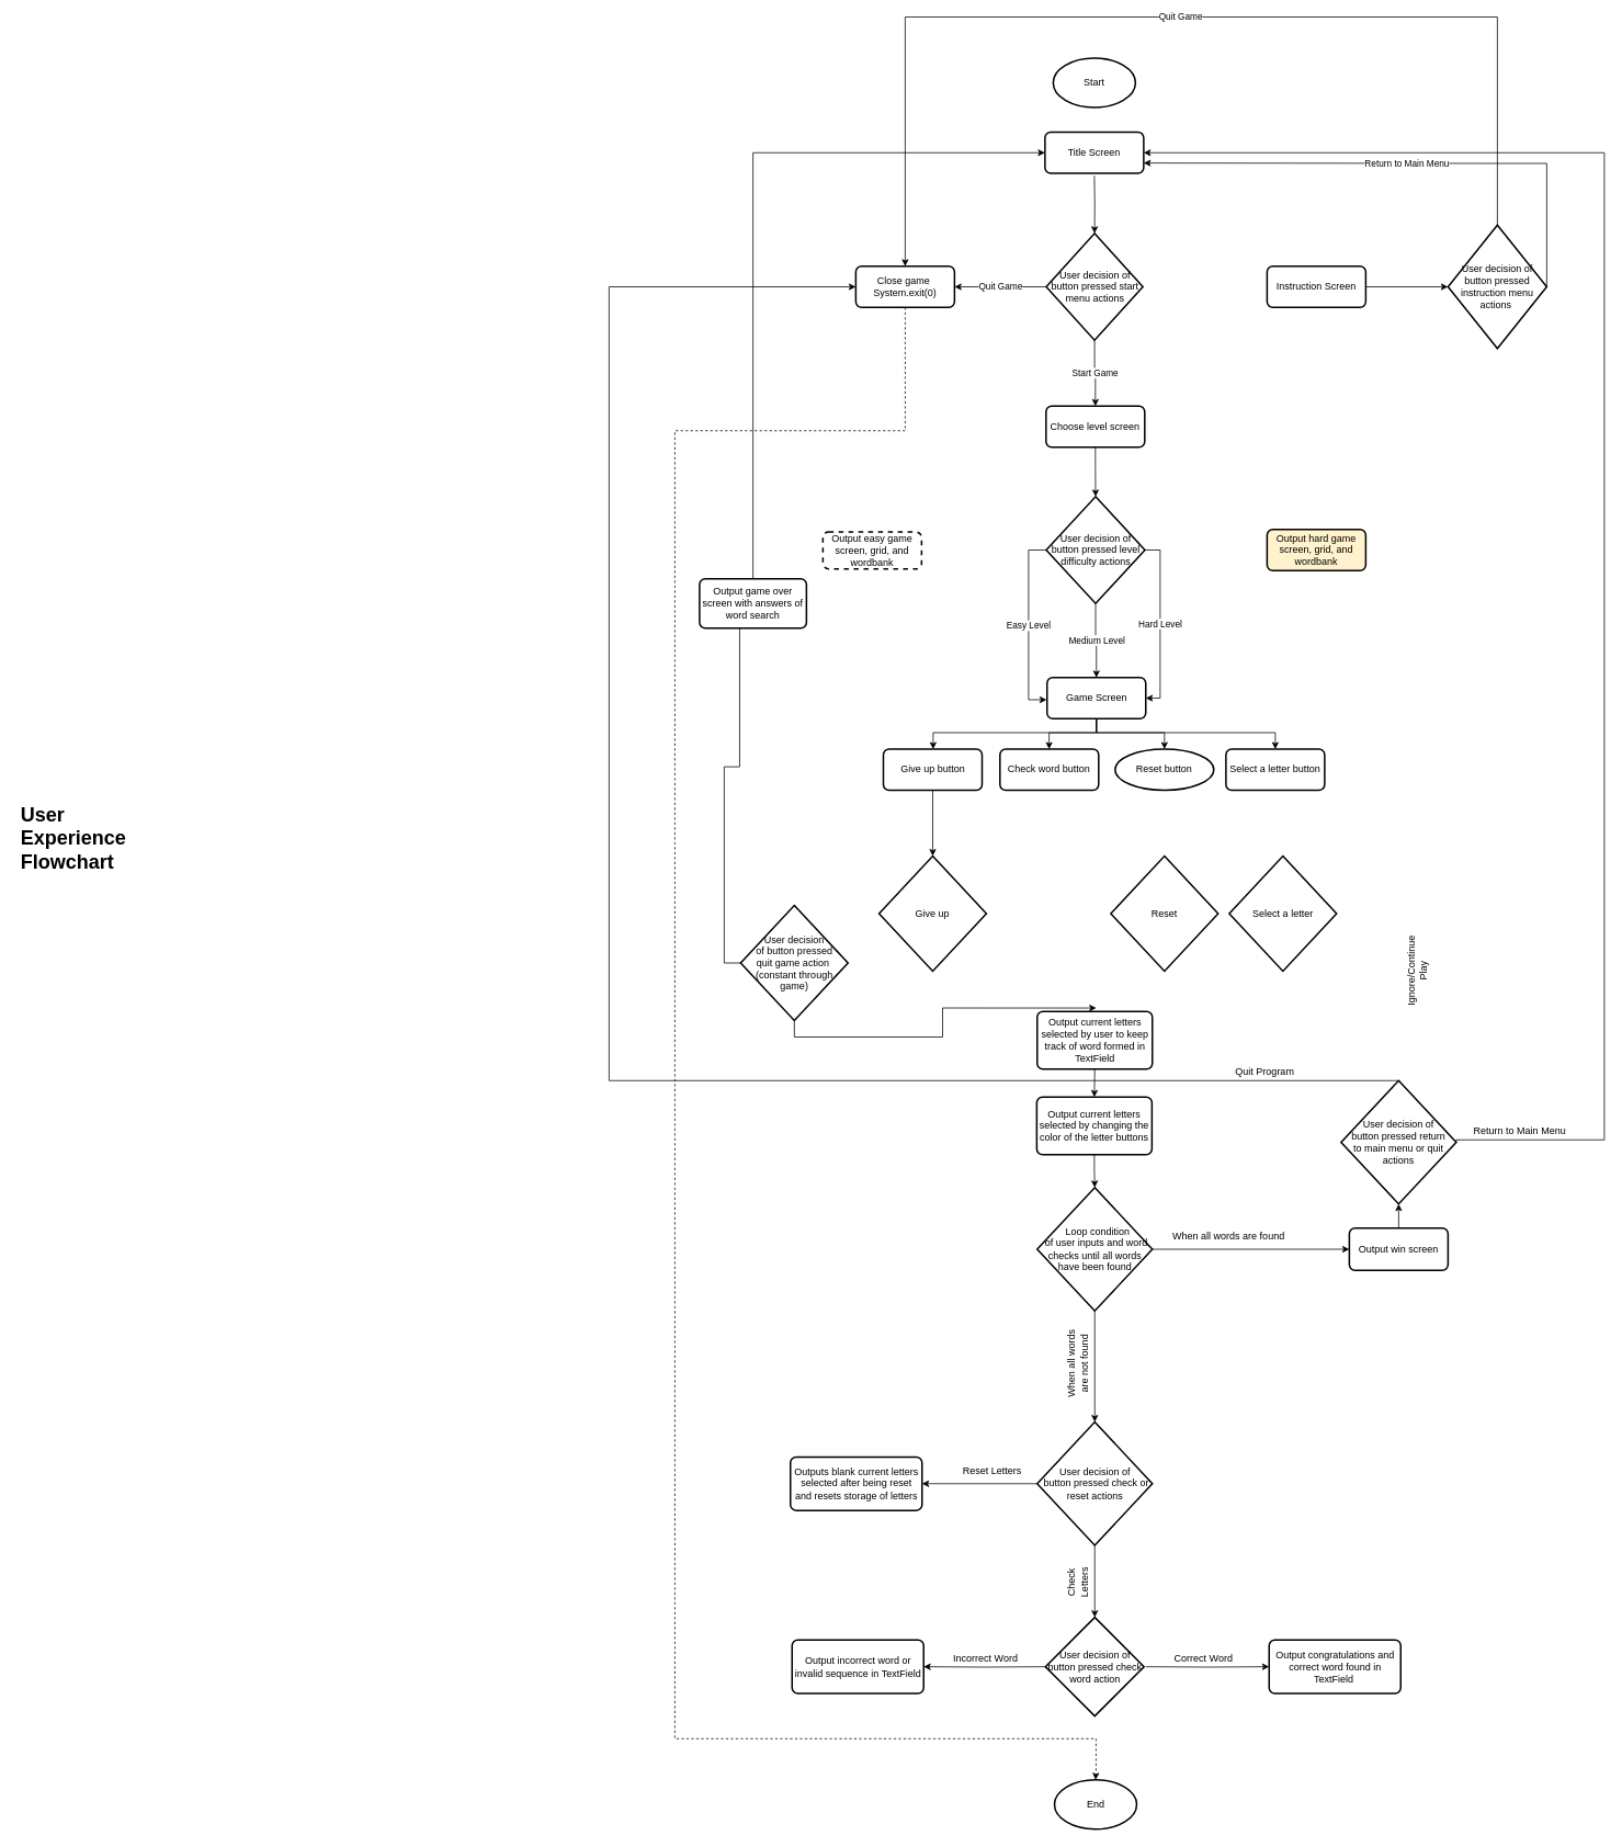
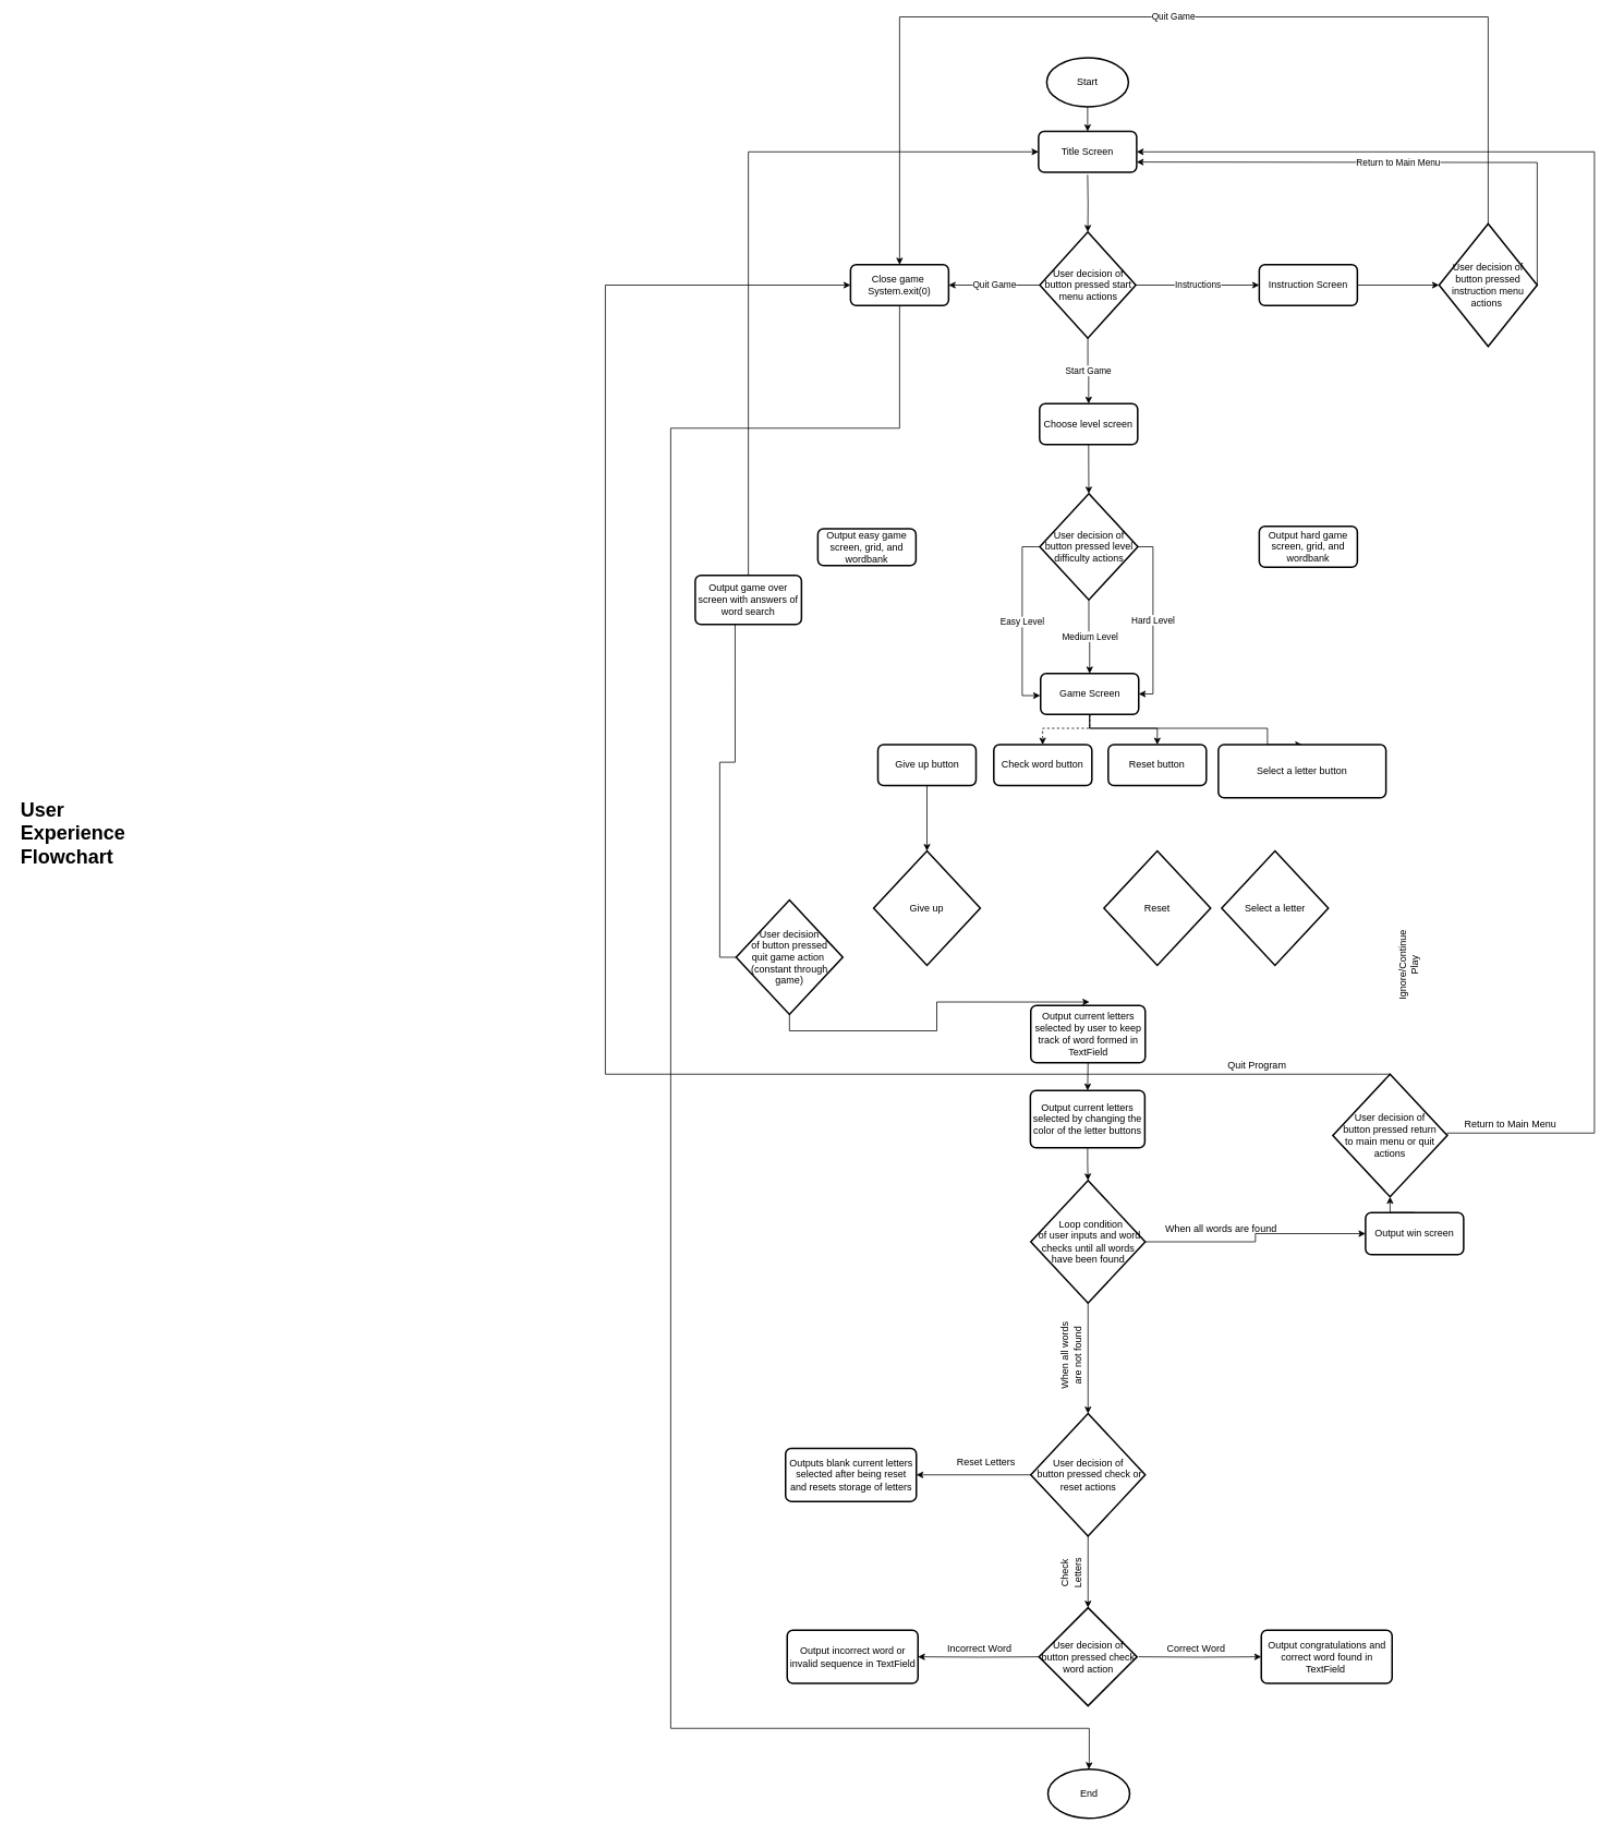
+ <mxCell id="2" style="edgeStyle=orthogonalEdgeStyle;rounded=0;orthogonalLoop=1;jettySize=auto;html=1;exitX=0.5;exitY=1;exitDx=0;exitDy=0;exitPerimeter=0;entryX=0.5;entryY=0;entryDx=0;entryDy=0;" edge="1" parent="1" source="3" target="5"><mxGeometry relative="1" as="geometry" /></mxCell>
+ <mxCell id="8" value="Instructions" style="edgeStyle=orthogonalEdgeStyle;rounded=0;orthogonalLoop=1;jettySize=auto;html=1;exitX=1;exitY=0.5;exitDx=0;exitDy=0;exitPerimeter=0;entryX=0;entryY=0.5;entryDx=0;entryDy=0;" edge="1" parent="1" source="9" target="11"><mxGeometry relative="1" as="geometry" /></mxCell>
- <mxCell id="26" value="Output hard game screen, grid, and wordbank" style="rounded=1;whiteSpace=wrap;html=1;absoluteArcSize=1;arcSize=14;strokeWidth=2;fillColor=#fff2cc;" vertex="1" parent="1"><mxGeometry x="1540" y="643" width="120" height="50" as="geometry" /></mxCell>
+ <mxCell id="26" value="Output hard game screen, grid, and wordbank" style="rounded=1;whiteSpace=wrap;html=1;absoluteArcSize=1;arcSize=14;strokeWidth=2;" vertex="1" parent="1"><mxGeometry x="1540" y="643" width="120" height="50" as="geometry" /></mxCell>
- <mxCell id="20" value="Output easy game screen, grid, and wordbank" style="rounded=1;whiteSpace=wrap;html=1;absoluteArcSize=1;arcSize=14;strokeWidth=2;dashed=1;" vertex="1" parent="1"><mxGeometry x="1000" y="646" width="120" height="45" as="geometry" /></mxCell>
+ <mxCell id="20" value="Output easy game screen, grid, and wordbank" style="rounded=1;whiteSpace=wrap;html=1;absoluteArcSize=1;arcSize=14;strokeWidth=2;" vertex="1" parent="1"><mxGeometry x="1000" y="646" width="120" height="45" as="geometry" /></mxCell>
- <mxCell id="21" style="edgeStyle=orthogonalEdgeStyle;rounded=0;orthogonalLoop=1;jettySize=auto;html=1;" edge="1" parent="1" source="25" target="71"><mxGeometry relative="1" as="geometry"><Array as="points"><mxPoint x="1333" y="890" /><mxPoint x="1134" y="890" /></Array></mxGeometry></mxCell>
- <mxCell id="23" style="edgeStyle=orthogonalEdgeStyle;rounded=0;orthogonalLoop=1;jettySize=auto;html=1;" edge="1" parent="1" source="25" target="72"><mxGeometry relative="1" as="geometry"><Array as="points"><mxPoint x="1333" y="890" /><mxPoint x="1275" y="890" /></Array></mxGeometry></mxCell>
+ <mxCell id="23" style="edgeStyle=orthogonalEdgeStyle;rounded=0;orthogonalLoop=1;jettySize=auto;html=1;dashed=1;" edge="1" parent="1" source="25" target="72"><mxGeometry relative="1" as="geometry"><Array as="points"><mxPoint x="1333" y="890" /><mxPoint x="1275" y="890" /></Array></mxGeometry></mxCell>
- <mxCell id="73" value="Reset button" style="ellipse;whiteSpace=wrap;html=1;absoluteArcSize=1;arcSize=14;strokeWidth=2;" vertex="1" parent="1"><mxGeometry x="1355.25" y="910" width="120" height="50" as="geometry" /></mxCell>
+ <mxCell id="73" value="Reset button" style="rounded=1;whiteSpace=wrap;html=1;absoluteArcSize=1;arcSize=14;strokeWidth=2;" vertex="1" parent="1"><mxGeometry x="1355.25" y="910" width="120" height="50" as="geometry" /></mxCell>
- <mxCell id="74" value="Select a letter button" style="rounded=1;whiteSpace=wrap;html=1;absoluteArcSize=1;arcSize=14;strokeWidth=2;" vertex="1" parent="1"><mxGeometry x="1490" y="910" width="120" height="50" as="geometry" /></mxCell>
+ <mxCell id="74" value="Select a letter button" style="rounded=1;whiteSpace=wrap;html=1;absoluteArcSize=1;arcSize=14;strokeWidth=2;" vertex="1" parent="1"><mxGeometry x="1490" y="910" width="205" height="65" as="geometry" /></mxCell>
- <mxCell id="14" style="edgeStyle=orthogonalEdgeStyle;rounded=0;orthogonalLoop=1;jettySize=auto;html=1;exitX=0.5;exitY=1;exitDx=0;exitDy=0;entryX=0.5;entryY=0;entryDx=0;entryDy=0;entryPerimeter=0;dashed=1;" edge="1" parent="1" source="15" target="65"><mxGeometry relative="1" as="geometry"><Array as="points"><mxPoint x="1100" y="523" /><mxPoint x="820" y="523" /><mxPoint x="820" y="2113" /><mxPoint x="1332" y="2113" /><mxPoint x="1332" y="2153" /></Array></mxGeometry></mxCell>
+ <mxCell id="14" style="edgeStyle=orthogonalEdgeStyle;rounded=0;orthogonalLoop=1;jettySize=auto;html=1;exitX=0.5;exitY=1;exitDx=0;exitDy=0;entryX=0.5;entryY=0;entryDx=0;entryDy=0;entryPerimeter=0;" edge="1" parent="1" source="15" target="65"><mxGeometry relative="1" as="geometry"><Array as="points"><mxPoint x="1100" y="523" /><mxPoint x="820" y="523" /><mxPoint x="820" y="2113" /><mxPoint x="1332" y="2113" /><mxPoint x="1332" y="2153" /></Array></mxGeometry></mxCell>
- <mxCell id="56" value="Output win screen" style="rounded=1;whiteSpace=wrap;html=1;absoluteArcSize=1;arcSize=14;strokeWidth=2;" vertex="1" parent="1"><mxGeometry x="1640" y="1492.25" width="120" height="51.5" as="geometry" /></mxCell>
+ <mxCell id="56" value="Output win screen" style="rounded=1;whiteSpace=wrap;html=1;absoluteArcSize=1;arcSize=14;strokeWidth=2;" vertex="1" parent="1"><mxGeometry x="1670" y="1482.25" width="120" height="51.5" as="geometry" /></mxCell>
